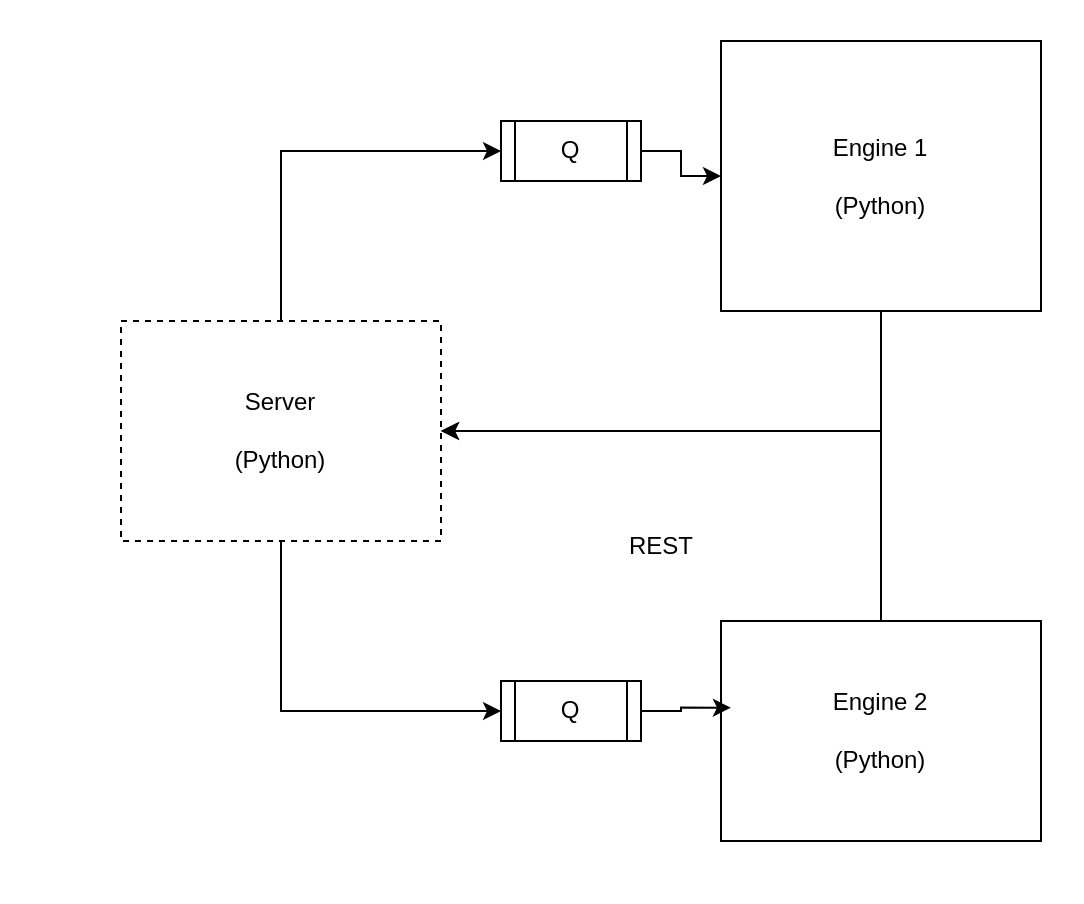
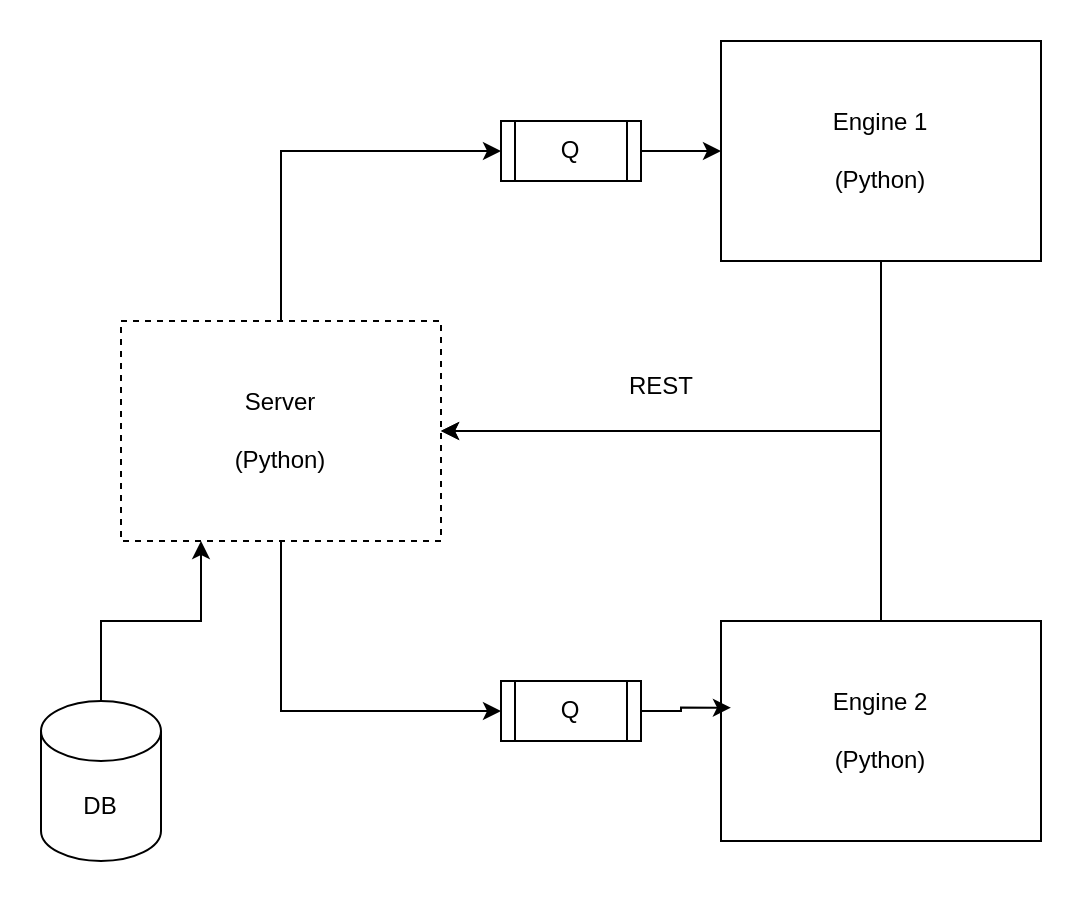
- <mxCell id="6" value="Engine 1&lt;div&gt;&lt;br&gt;&lt;/div&gt;&lt;div&gt;(Python)&lt;/div&gt;" style="rounded=0;whiteSpace=wrap;html=1;" vertex="1" parent="1"><mxGeometry x="360" y="20" width="160" height="135" as="geometry" /></mxCell>
+ <mxCell id="6" value="Engine 1&lt;div&gt;&lt;br&gt;&lt;/div&gt;&lt;div&gt;(Python)&lt;/div&gt;" style="rounded=0;whiteSpace=wrap;html=1;" vertex="1" parent="1"><mxGeometry x="360" width="160" height="110" as="geometry" y="20" /></mxCell>
- <mxCell id="13" value="REST" style="text;html=1;align=center;verticalAlign=middle;resizable=0;points=[];autosize=1;strokeColor=none;fillColor=none;" vertex="1" parent="1"><mxGeometry x="300" y="258" width="60" height="30" as="geometry" /></mxCell>
+ <mxCell id="13" value="REST" style="text;html=1;align=center;verticalAlign=middle;resizable=0;points=[];autosize=1;strokeColor=none;fillColor=none;" vertex="1" parent="1"><mxGeometry x="300" y="178" width="60" height="30" as="geometry" /></mxCell>
+ <mxCell id="14" style="edgeStyle=orthogonalEdgeStyle;rounded=0;orthogonalLoop=1;jettySize=auto;html=1;entryX=0.25;entryY=1;entryDx=0;entryDy=0;" edge="1" parent="1" source="15" target="4"><mxGeometry relative="1" as="geometry" /></mxCell>
+ <mxCell id="15" value="DB" style="shape=cylinder3;whiteSpace=wrap;html=1;boundedLbl=1;backgroundOutline=1;size=15;" vertex="1" parent="1"><mxGeometry x="20" y="350" width="60" height="80" as="geometry" /></mxCell>
